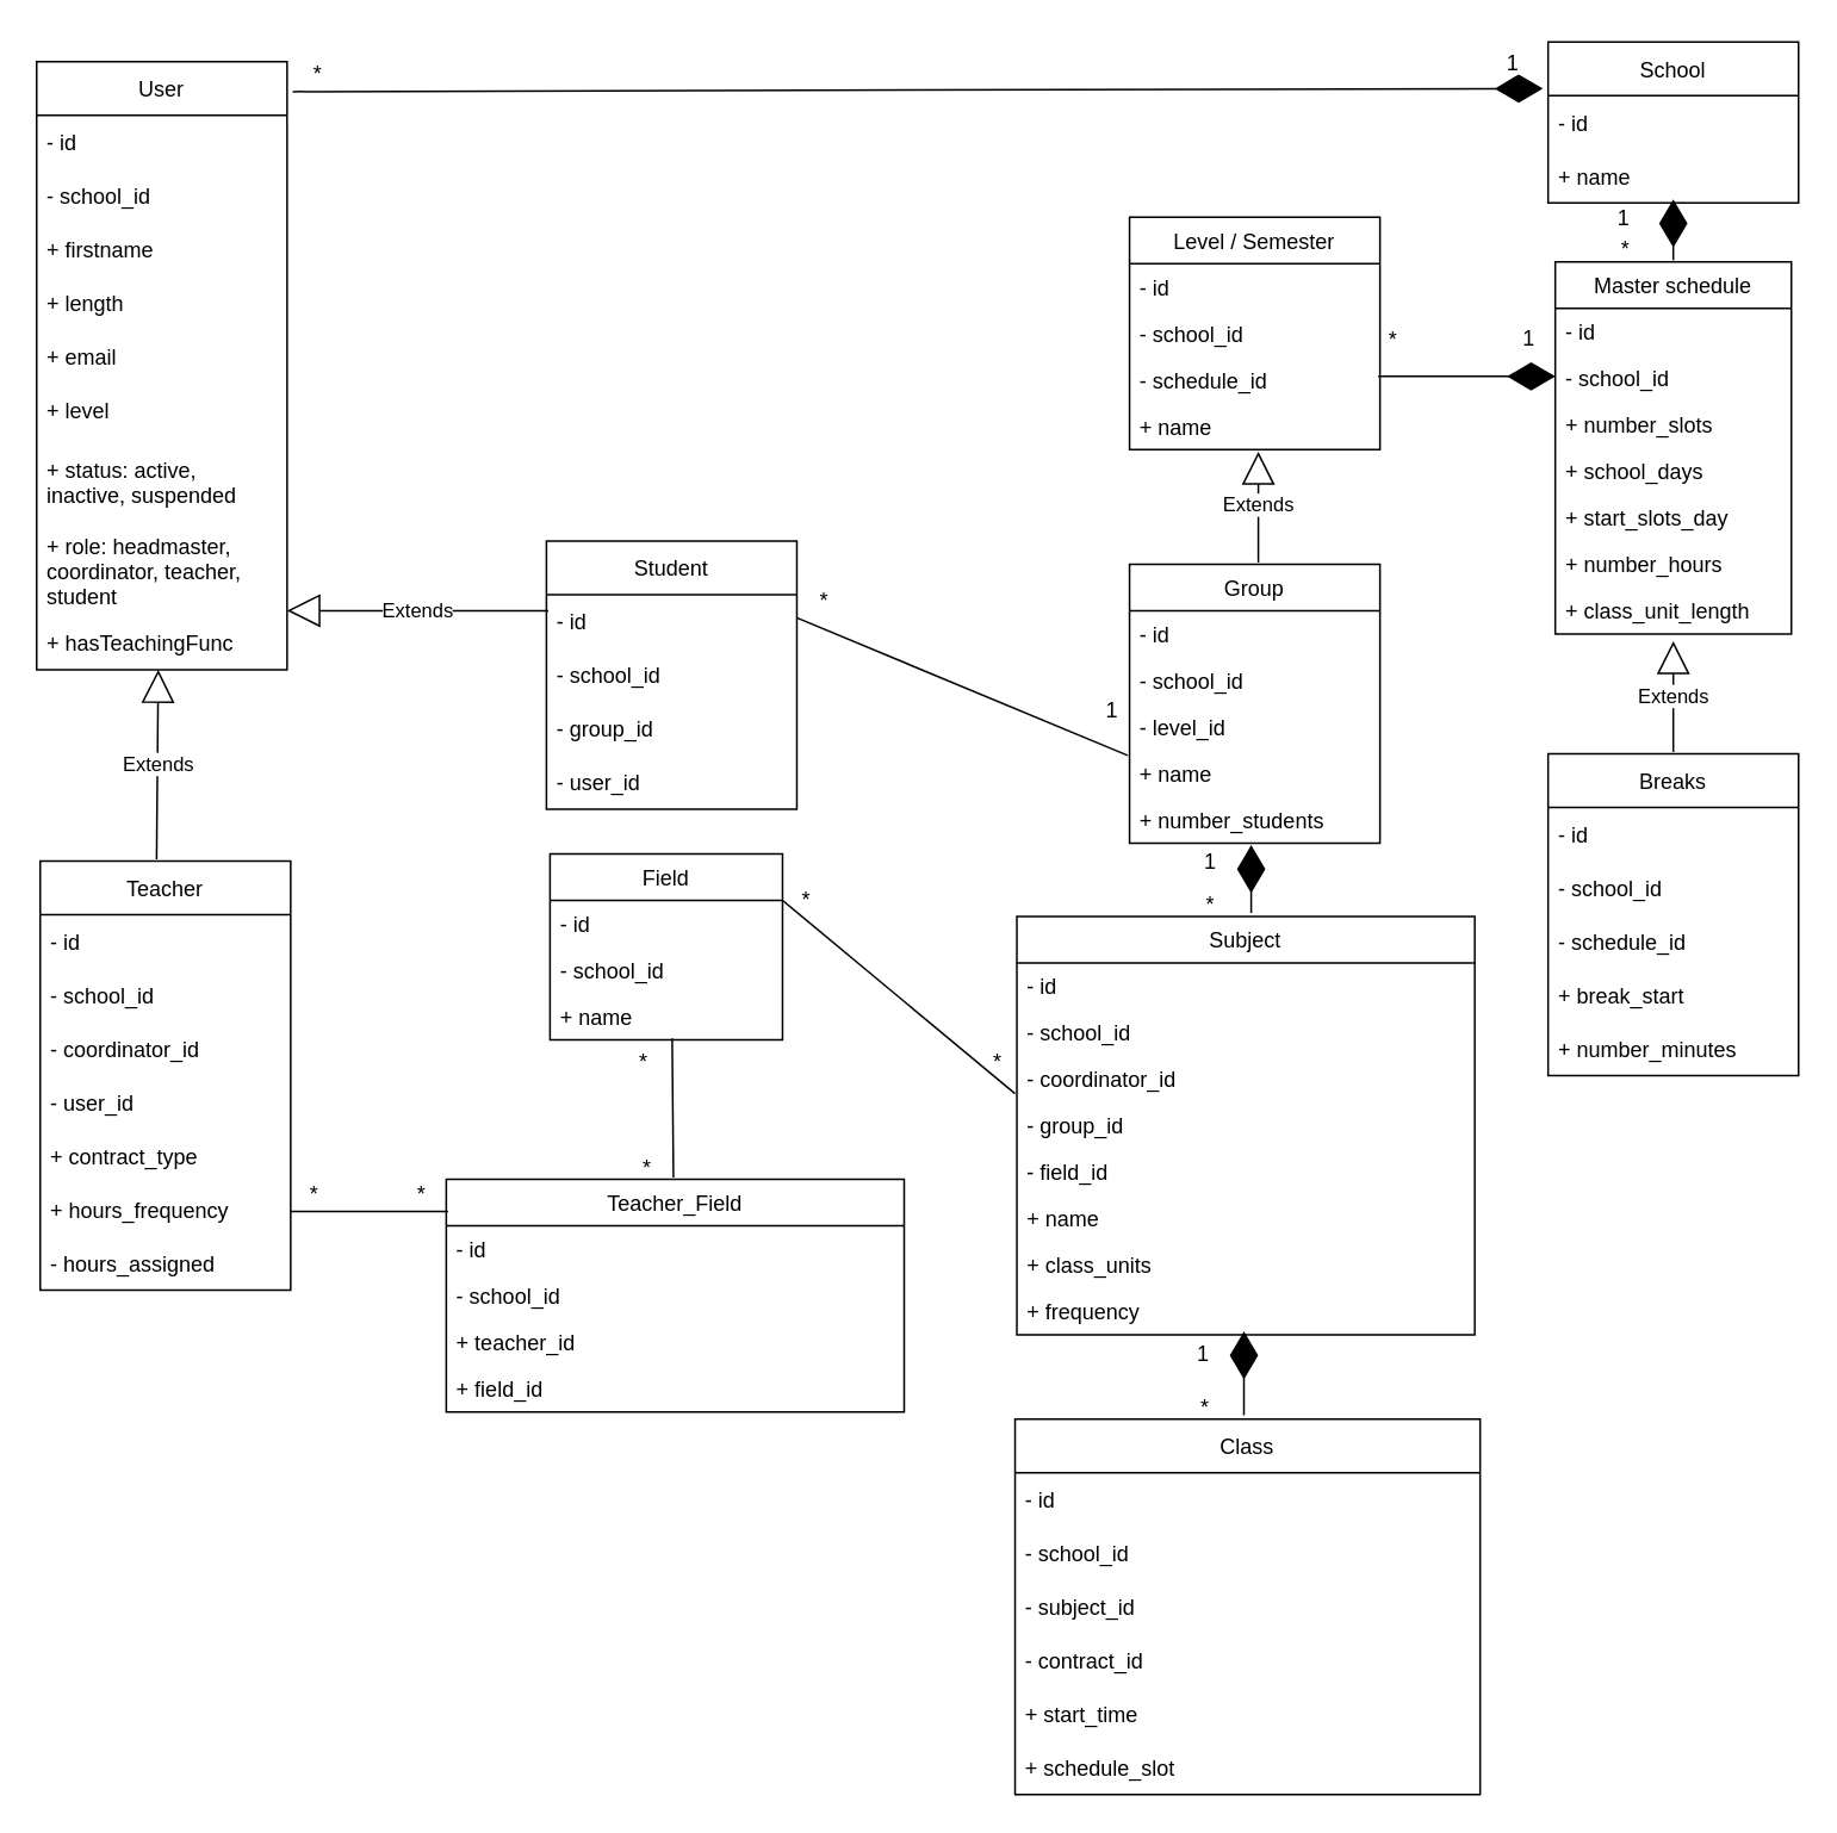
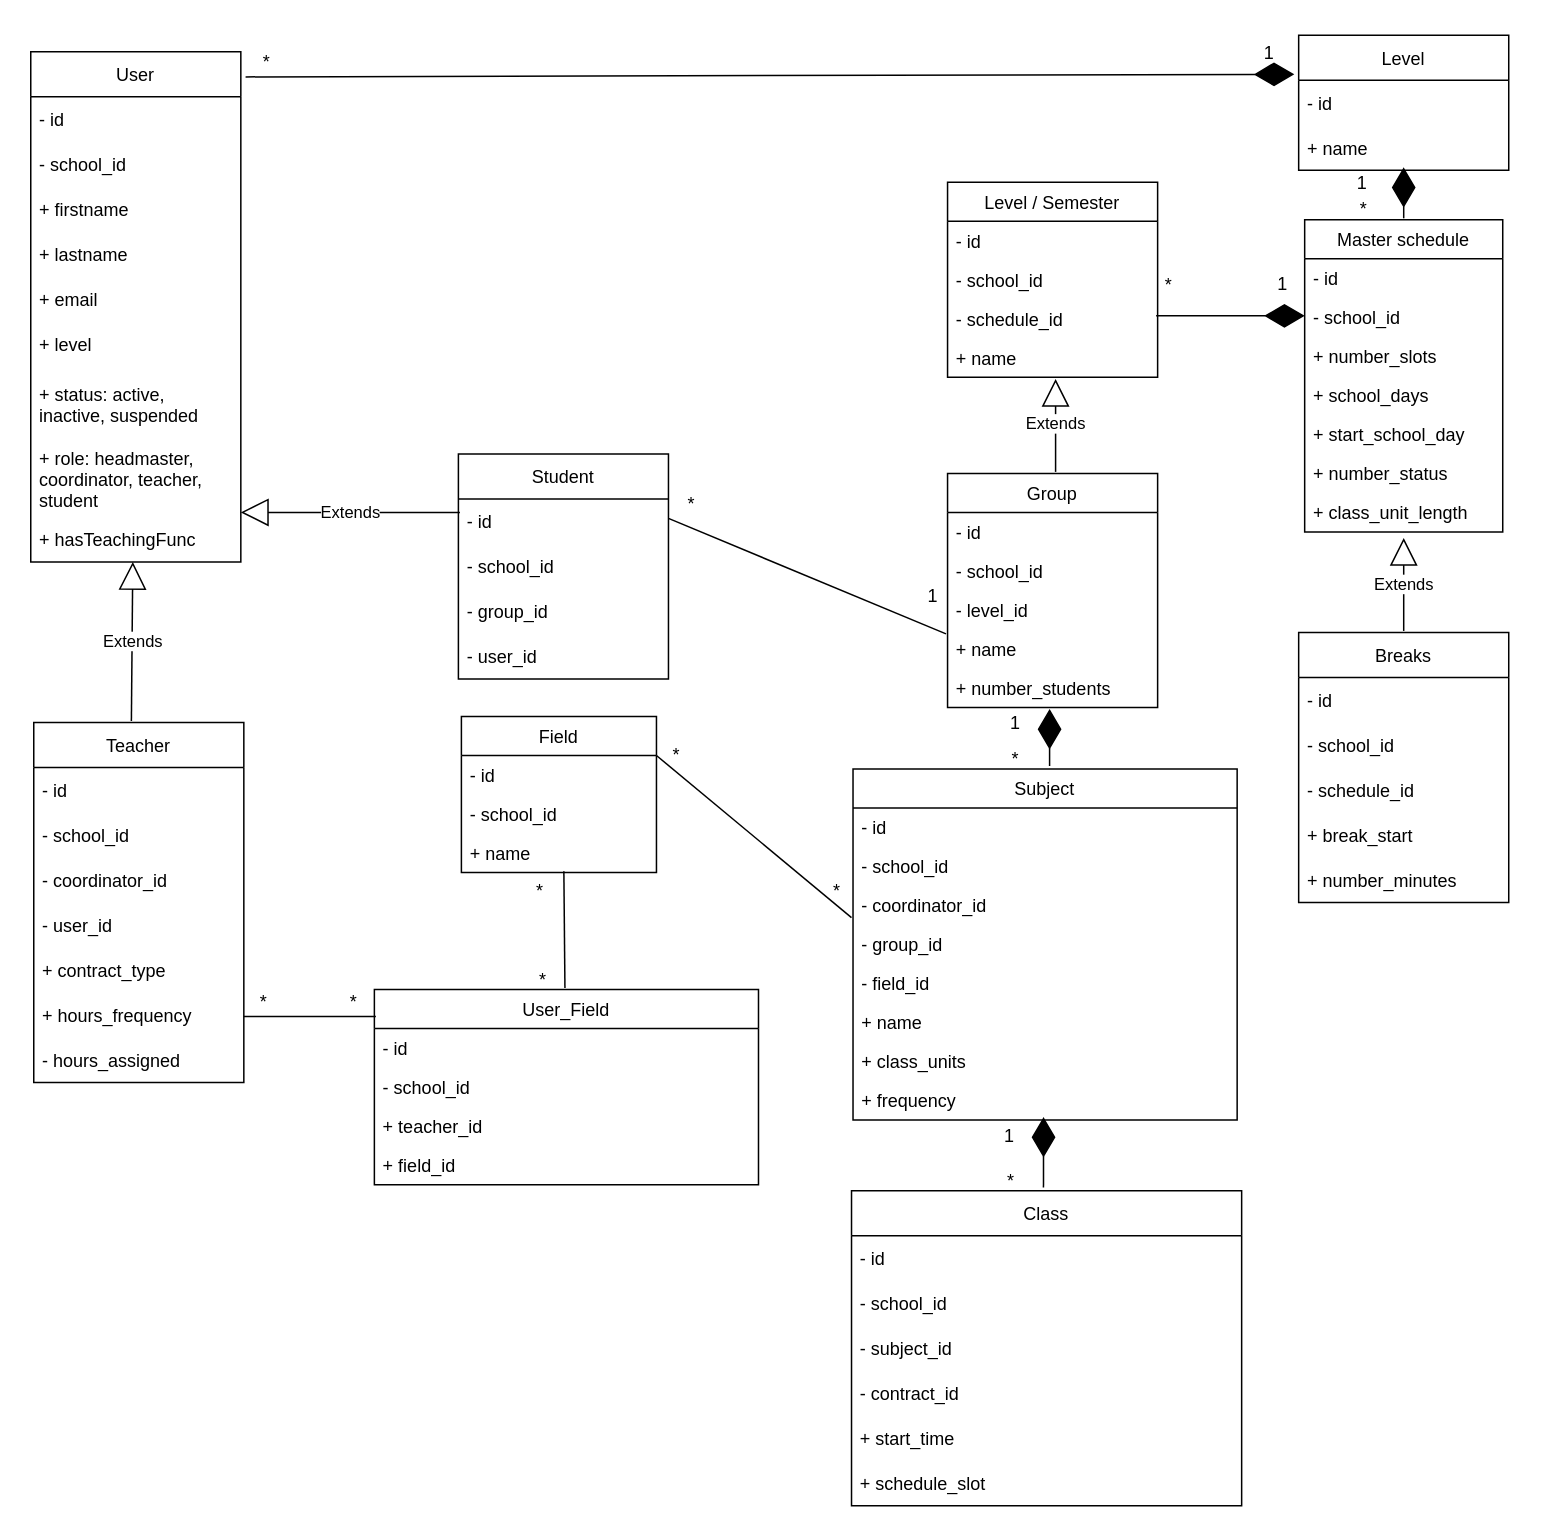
- <mxCell id="13" value="School" style="swimlane;fontStyle=0;childLayout=stackLayout;horizontal=1;startSize=30;horizontalStack=0;resizeParent=1;resizeParentMax=0;resizeLast=0;collapsible=1;marginBottom=0;strokeColor=default;fillColor=none;" parent="1" vertex="1"><mxGeometry x="865" y="23" width="140" height="90" as="geometry" /></mxCell>
+ <mxCell id="13" value="Level" style="swimlane;fontStyle=0;childLayout=stackLayout;horizontal=1;startSize=30;horizontalStack=0;resizeParent=1;resizeParentMax=0;resizeLast=0;collapsible=1;marginBottom=0;strokeColor=default;fillColor=none;" parent="1" vertex="1"><mxGeometry x="865" y="23" width="140" height="90" as="geometry" /></mxCell>
- <mxCell id="7" value="+ length" style="text;strokeColor=none;fillColor=none;align=left;verticalAlign=middle;spacingLeft=4;spacingRight=4;overflow=hidden;points=[[0,0.5],[1,0.5]];portConstraint=eastwest;rotatable=0;" parent="3" vertex="1"><mxGeometry y="120" width="140" height="30" as="geometry" /></mxCell>
+ <mxCell id="7" value="+ lastname" style="text;strokeColor=none;fillColor=none;align=left;verticalAlign=middle;spacingLeft=4;spacingRight=4;overflow=hidden;points=[[0,0.5],[1,0.5]];portConstraint=eastwest;rotatable=0;" parent="3" vertex="1"><mxGeometry y="120" width="140" height="30" as="geometry" /></mxCell>
- <mxCell id="21" value="+ start_slots_day" style="text;strokeColor=none;fillColor=none;align=left;verticalAlign=top;spacingLeft=4;spacingRight=4;overflow=hidden;rotatable=0;points=[[0,0.5],[1,0.5]];portConstraint=eastwest;" parent="16" vertex="1"><mxGeometry y="130" width="132" height="26" as="geometry" /></mxCell>
+ <mxCell id="21" value="+ start_school_day" style="text;strokeColor=none;fillColor=none;align=left;verticalAlign=top;spacingLeft=4;spacingRight=4;overflow=hidden;rotatable=0;points=[[0,0.5],[1,0.5]];portConstraint=eastwest;" parent="16" vertex="1"><mxGeometry y="130" width="132" height="26" as="geometry" /></mxCell>
- <mxCell id="22" value="+ number_hours" style="text;strokeColor=none;fillColor=none;align=left;verticalAlign=top;spacingLeft=4;spacingRight=4;overflow=hidden;rotatable=0;points=[[0,0.5],[1,0.5]];portConstraint=eastwest;" parent="16" vertex="1"><mxGeometry y="156" width="132" height="26" as="geometry" /></mxCell>
+ <mxCell id="22" value="+ number_status" style="text;strokeColor=none;fillColor=none;align=left;verticalAlign=top;spacingLeft=4;spacingRight=4;overflow=hidden;rotatable=0;points=[[0,0.5],[1,0.5]];portConstraint=eastwest;" parent="16" vertex="1"><mxGeometry y="156" width="132" height="26" as="geometry" /></mxCell>
- <mxCell id="64" value="Teacher_Field" style="swimlane;fontStyle=0;childLayout=stackLayout;horizontal=1;startSize=26;fillColor=none;horizontalStack=0;resizeParent=1;resizeParentMax=0;resizeLast=0;collapsible=1;marginBottom=0;" parent="1" vertex="1"><mxGeometry x="249" y="659" width="256" height="130" as="geometry" /></mxCell>
+ <mxCell id="64" value="User_Field" style="swimlane;fontStyle=0;childLayout=stackLayout;horizontal=1;startSize=26;fillColor=none;horizontalStack=0;resizeParent=1;resizeParentMax=0;resizeLast=0;collapsible=1;marginBottom=0;" parent="1" vertex="1"><mxGeometry x="249" y="659" width="256" height="130" as="geometry" /></mxCell>
